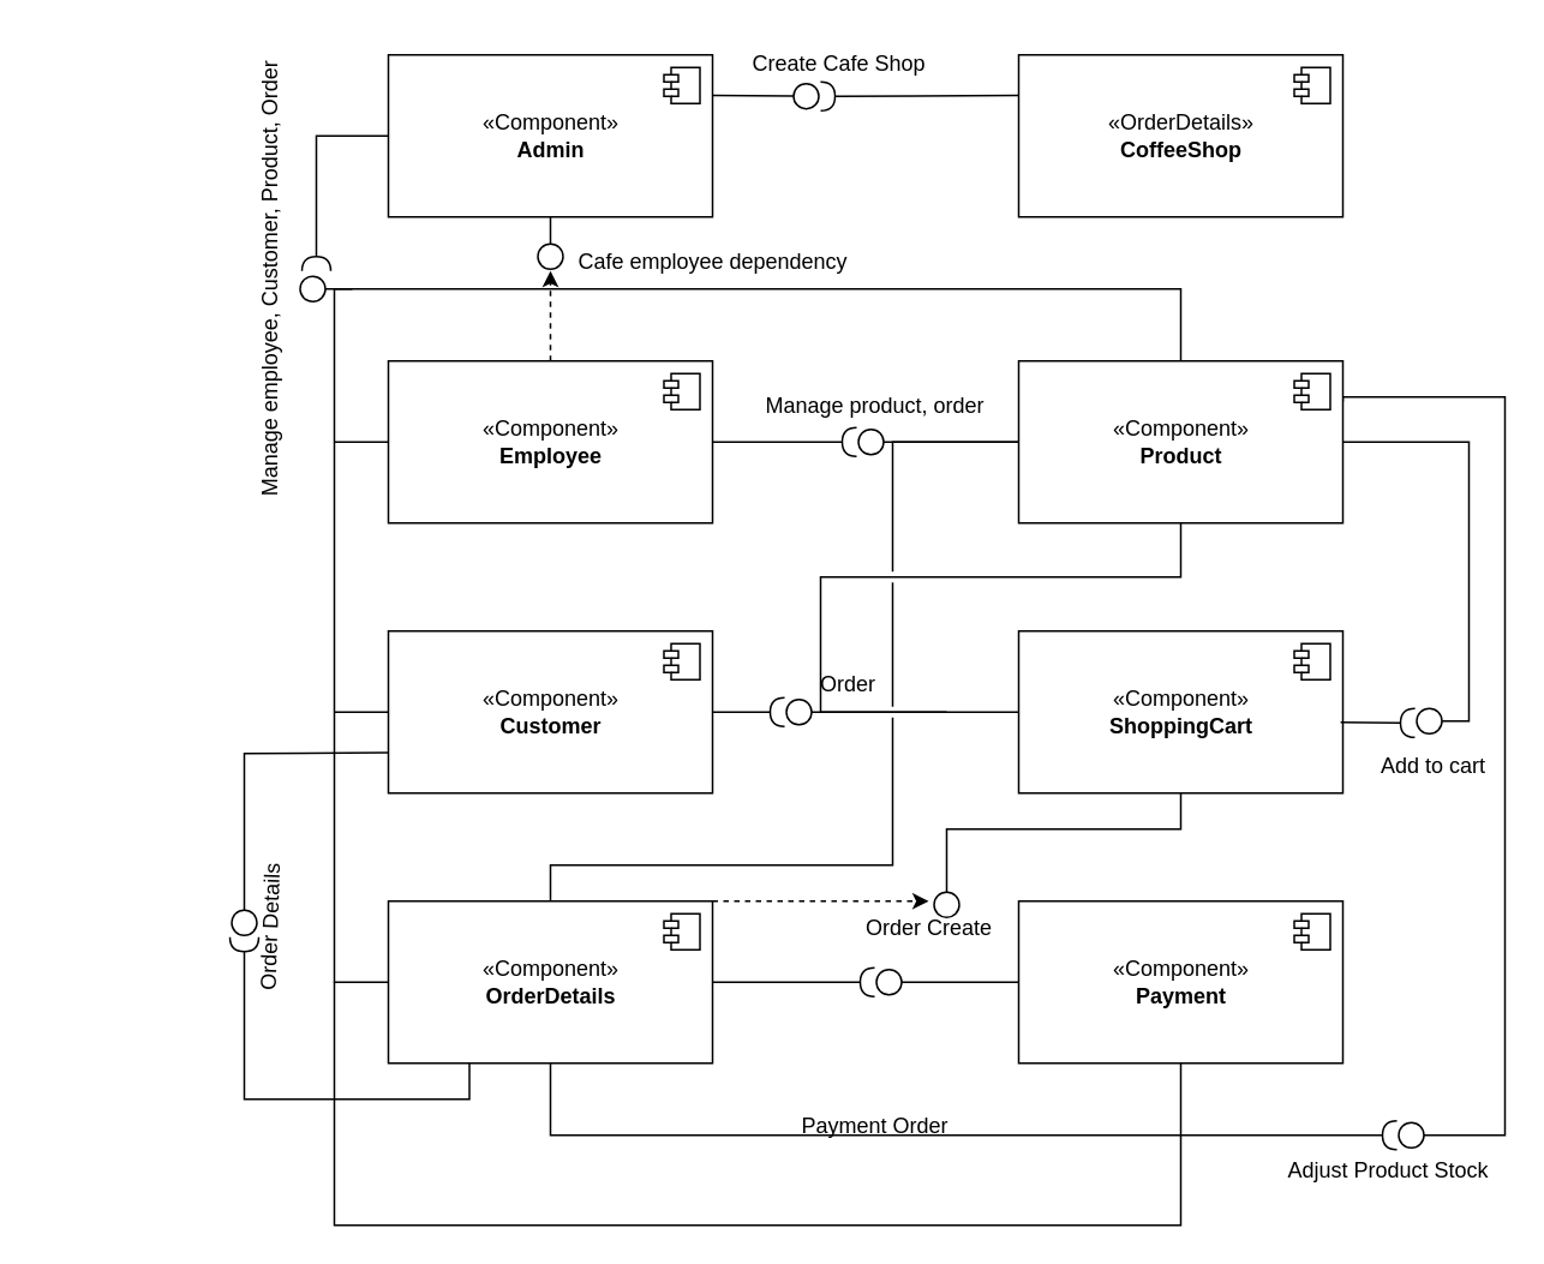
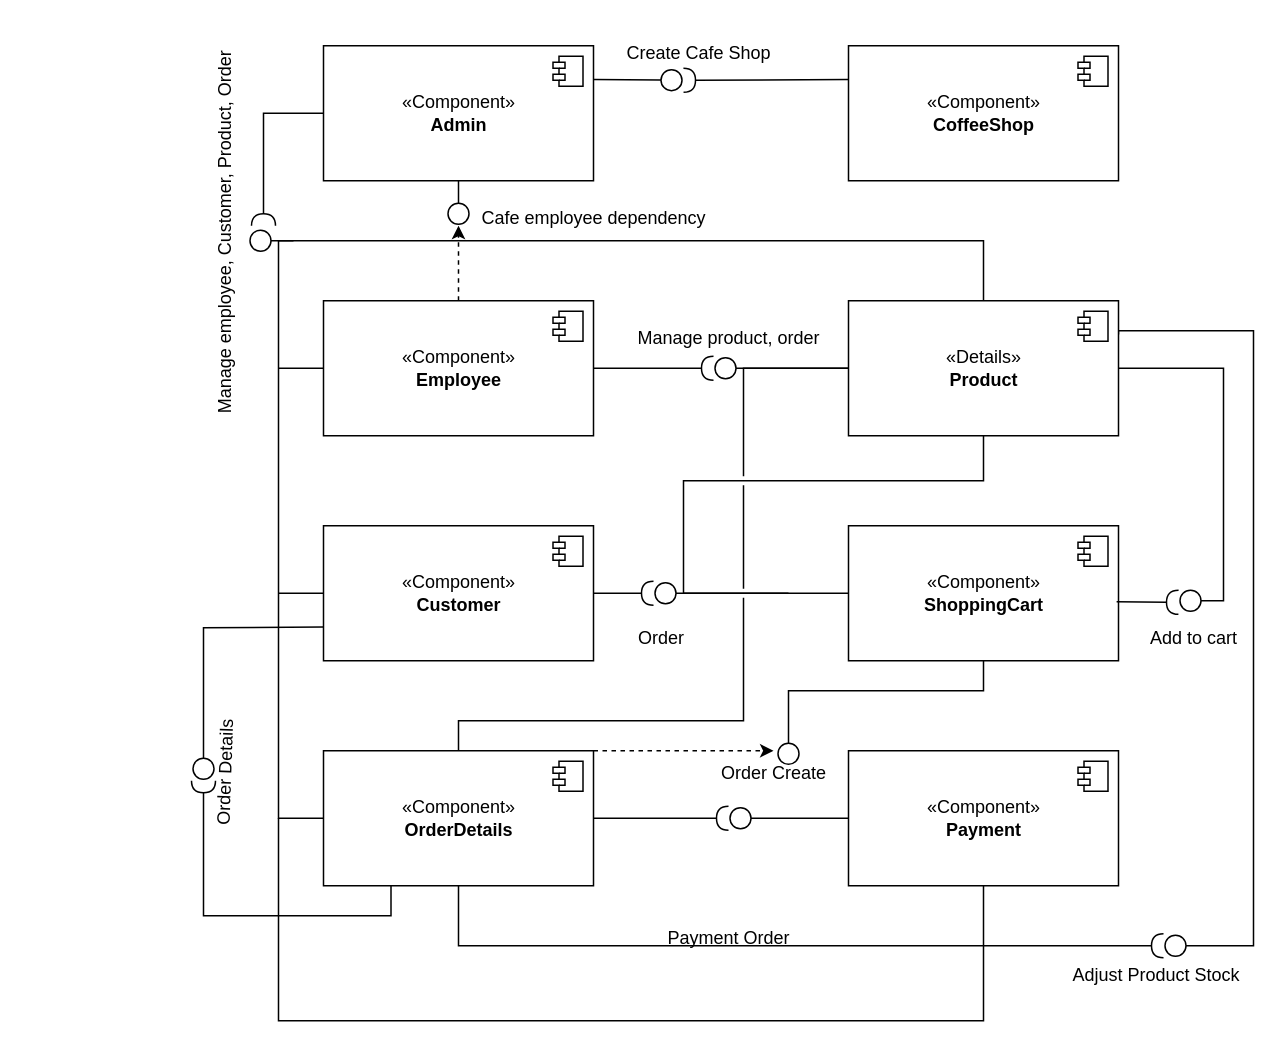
- <mxCell id="12" value="«OrderDetails»&lt;br&gt;&lt;b&gt;CoffeeShop&lt;/b&gt;" style="html=1;dropTarget=0;" parent="1" vertex="1"><mxGeometry x="565" y="30" width="180" height="90" as="geometry" /></mxCell>
+ <mxCell id="12" value="«Component»&lt;br&gt;&lt;b&gt;CoffeeShop&lt;/b&gt;" style="html=1;dropTarget=0;" parent="1" vertex="1"><mxGeometry x="565" y="30" width="180" height="90" as="geometry" /></mxCell>
- <mxCell id="17" value="«Component»&lt;br&gt;&lt;b&gt;Product&lt;/b&gt;" style="html=1;dropTarget=0;" parent="1" vertex="1"><mxGeometry x="565" y="200" width="180" height="90" as="geometry" /></mxCell>
+ <mxCell id="17" value="«Details»&lt;br&gt;&lt;b&gt;Product&lt;/b&gt;" style="html=1;dropTarget=0;" parent="1" vertex="1"><mxGeometry x="565" y="200" width="180" height="90" as="geometry" /></mxCell>
- <mxCell id="51" value="Order" style="text;html=1;align=center;verticalAlign=middle;resizable=0;points=[];autosize=1;strokeColor=none;fillColor=none;" parent="1" vertex="1"><mxGeometry x="445" y="365" width="50" height="30" as="geometry" /></mxCell>
+ <mxCell id="51" value="Order" style="text;html=1;align=center;verticalAlign=middle;resizable=0;points=[];autosize=1;strokeColor=none;fillColor=none;" parent="1" vertex="1"><mxGeometry x="415" y="410" width="50" height="30" as="geometry" /></mxCell>
